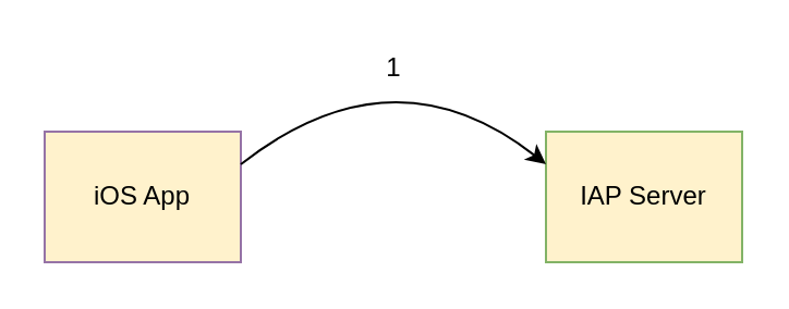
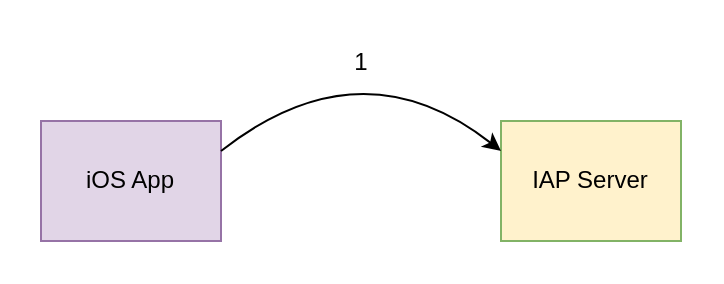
- <mxCell id="2" value="iOS App" style="rounded=0;whiteSpace=wrap;html=1;fillColor=#fff2cc;strokeColor=#9673a6;" vertex="1" parent="1"><mxGeometry x="20" y="60" width="90" height="60" as="geometry" /></mxCell>
+ <mxCell id="2" value="iOS App" style="rounded=0;whiteSpace=wrap;html=1;fillColor=#e1d5e7;strokeColor=#9673a6;" vertex="1" parent="1"><mxGeometry x="20" y="60" width="90" height="60" as="geometry" /></mxCell>
